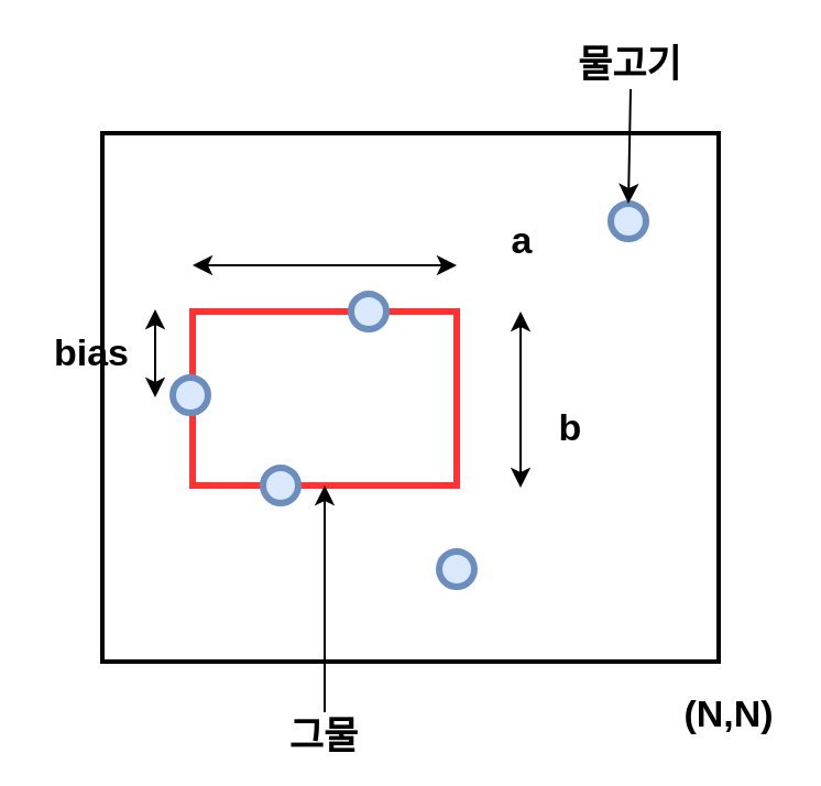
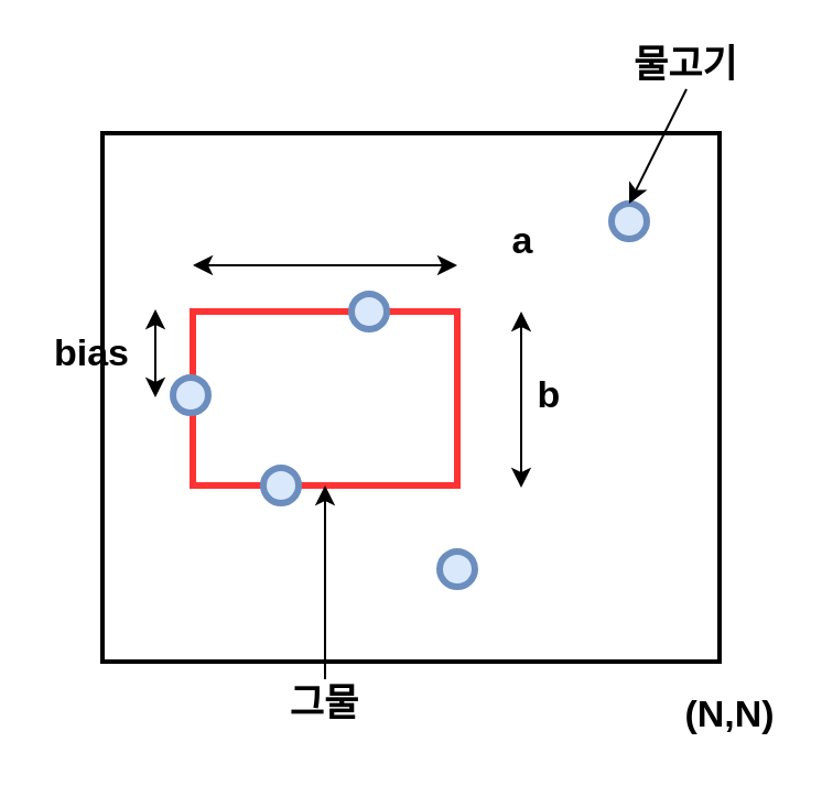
- <mxCell id="16" value="&lt;span style=&quot;font-size: 17px&quot;&gt;&lt;b&gt;물고기&lt;/b&gt;&lt;/span&gt;" style="text;html=1;strokeColor=none;fillColor=none;align=center;verticalAlign=middle;whiteSpace=wrap;rounded=0;" vertex="1" parent="1"><mxGeometry x="256" y="20" width="60" height="20" as="geometry" /></mxCell>
+ <mxCell id="16" value="&lt;span style=&quot;font-size: 17px&quot;&gt;&lt;b&gt;물고기&lt;/b&gt;&lt;/span&gt;" style="text;html=1;strokeColor=none;fillColor=none;align=center;verticalAlign=middle;whiteSpace=wrap;rounded=0;" vertex="1" parent="1"><mxGeometry x="281" y="20" width="60" height="20" as="geometry" /></mxCell>
- <mxCell id="7" value="&lt;b&gt;&lt;font style=&quot;font-size: 17px&quot;&gt;b&lt;/font&gt;&lt;/b&gt;" style="text;html=1;strokeColor=none;fillColor=none;align=center;verticalAlign=middle;whiteSpace=wrap;rounded=0;" vertex="1" parent="1"><mxGeometry x="239" y="185" width="40" height="20" as="geometry" /></mxCell>
+ <mxCell id="7" value="&lt;b&gt;&lt;font style=&quot;font-size: 17px&quot;&gt;b&lt;/font&gt;&lt;/b&gt;" style="text;html=1;strokeColor=none;fillColor=none;align=center;verticalAlign=middle;whiteSpace=wrap;rounded=0;" vertex="1" parent="1"><mxGeometry x="229" y="170" width="40" height="20" as="geometry" /></mxCell>
- <mxCell id="19" value="&lt;span style=&quot;font-size: 17px&quot;&gt;&lt;b&gt;그물&lt;/b&gt;&lt;/span&gt;" style="text;html=1;strokeColor=none;fillColor=none;align=center;verticalAlign=middle;whiteSpace=wrap;rounded=0;" vertex="1" parent="1"><mxGeometry x="117" y="323" width="60" height="24" as="geometry" /></mxCell>
+ <mxCell id="19" value="&lt;span style=&quot;font-size: 17px&quot;&gt;&lt;b&gt;그물&lt;/b&gt;&lt;/span&gt;" style="text;html=1;strokeColor=none;fillColor=none;align=center;verticalAlign=middle;whiteSpace=wrap;rounded=0;" vertex="1" parent="1"><mxGeometry x="117" y="308" width="60" height="24" as="geometry" /></mxCell>
